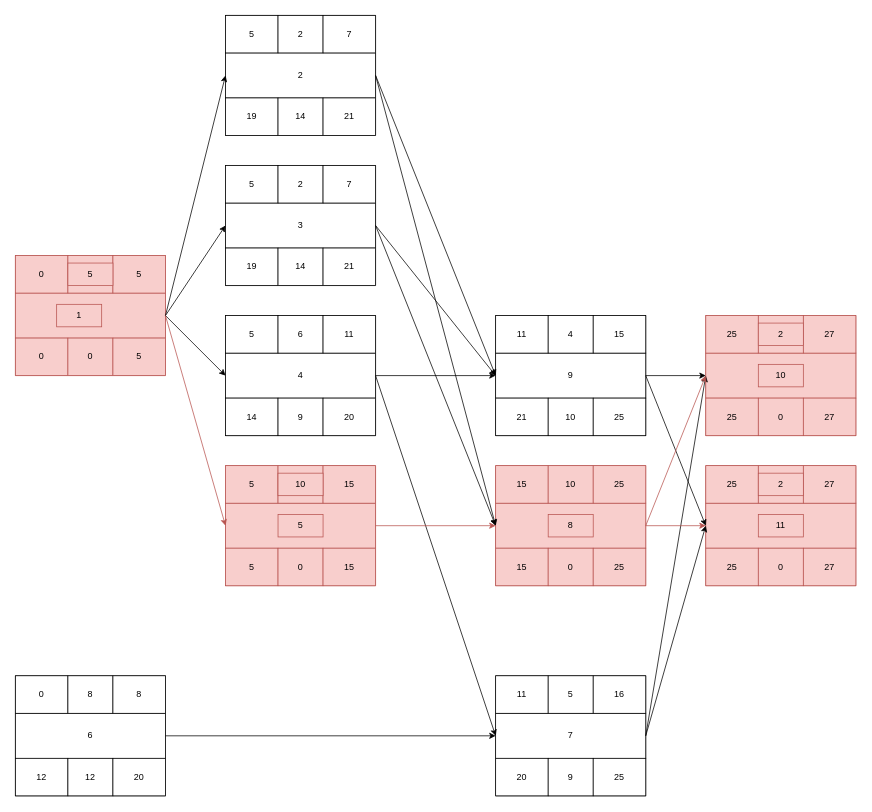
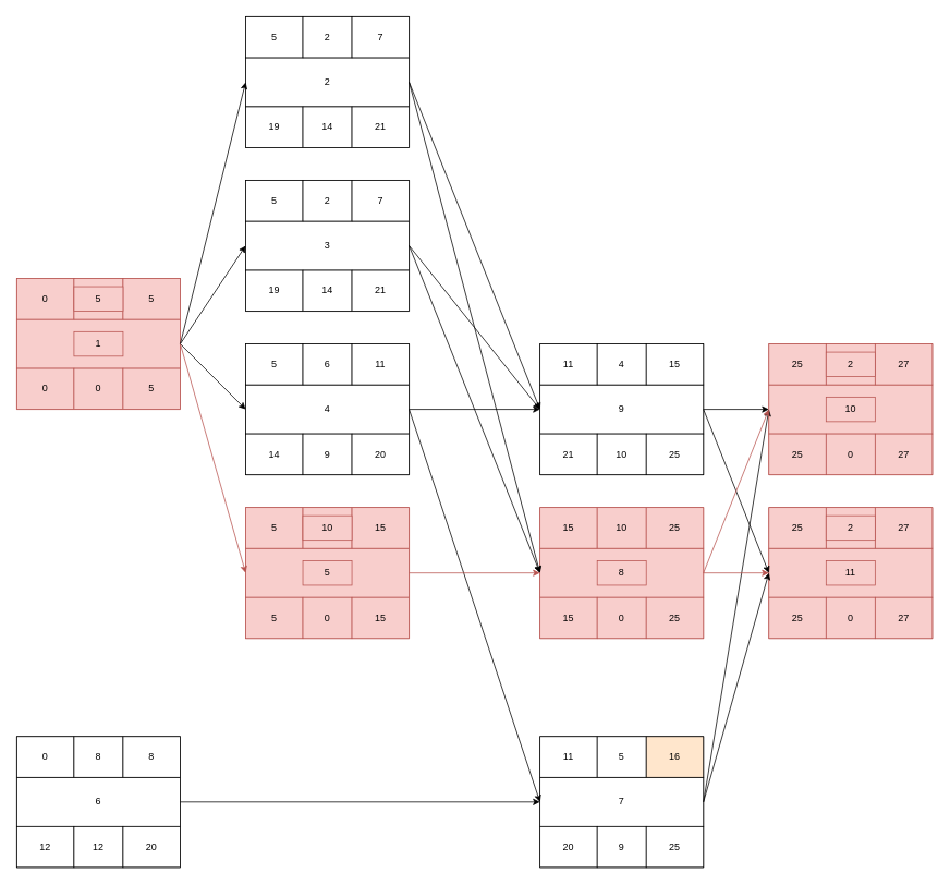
- <mxCell id="10" value="1" style="text;html=1;align=center;verticalAlign=middle;whiteSpace=wrap;rounded=0;fillColor=#f8cecc;strokeColor=#b85450;" parent="2" vertex="1"><mxGeometry x="55" y="65" width="60" height="30" as="geometry" /></mxCell>
+ <mxCell id="10" value="1" style="text;html=1;align=center;verticalAlign=middle;whiteSpace=wrap;rounded=0;fillColor=#f8cecc;strokeColor=#b85450;" parent="2" vertex="1"><mxGeometry x="70" y="65" width="60" height="30" as="geometry" /></mxCell>
- <mxCell id="69" value="16" style="rounded=0;whiteSpace=wrap;html=1;" parent="62" vertex="1"><mxGeometry x="130" width="70" height="50" as="geometry" /></mxCell>
+ <mxCell id="69" value="16" style="rounded=0;whiteSpace=wrap;html=1;fillColor=#ffe6cc;" parent="62" vertex="1"><mxGeometry x="130" width="70" height="50" as="geometry" /></mxCell>
